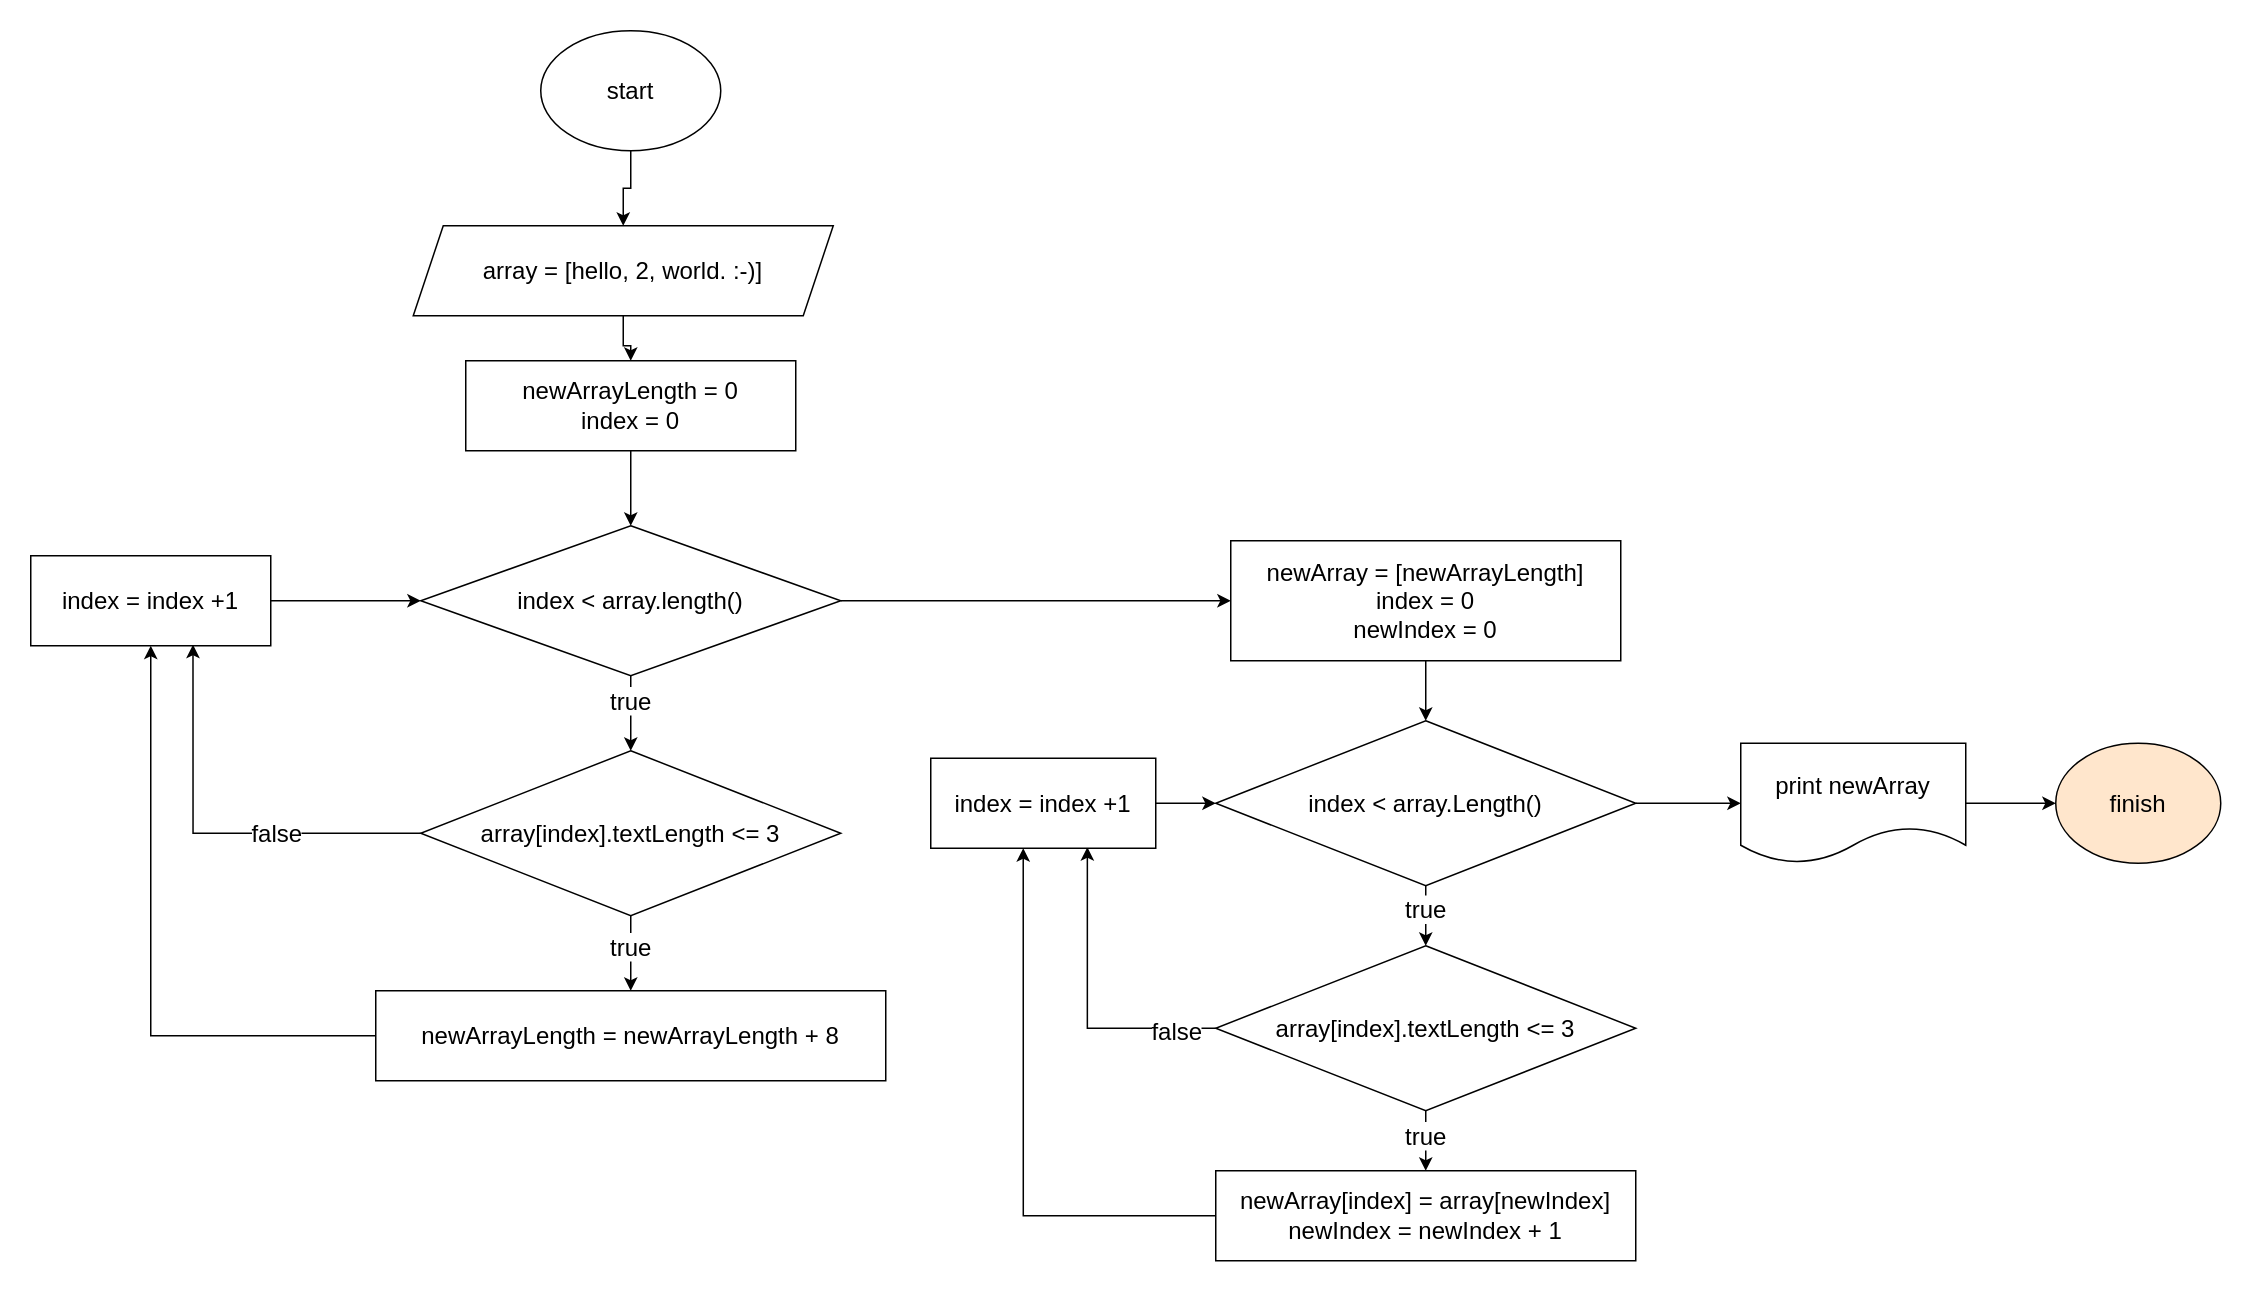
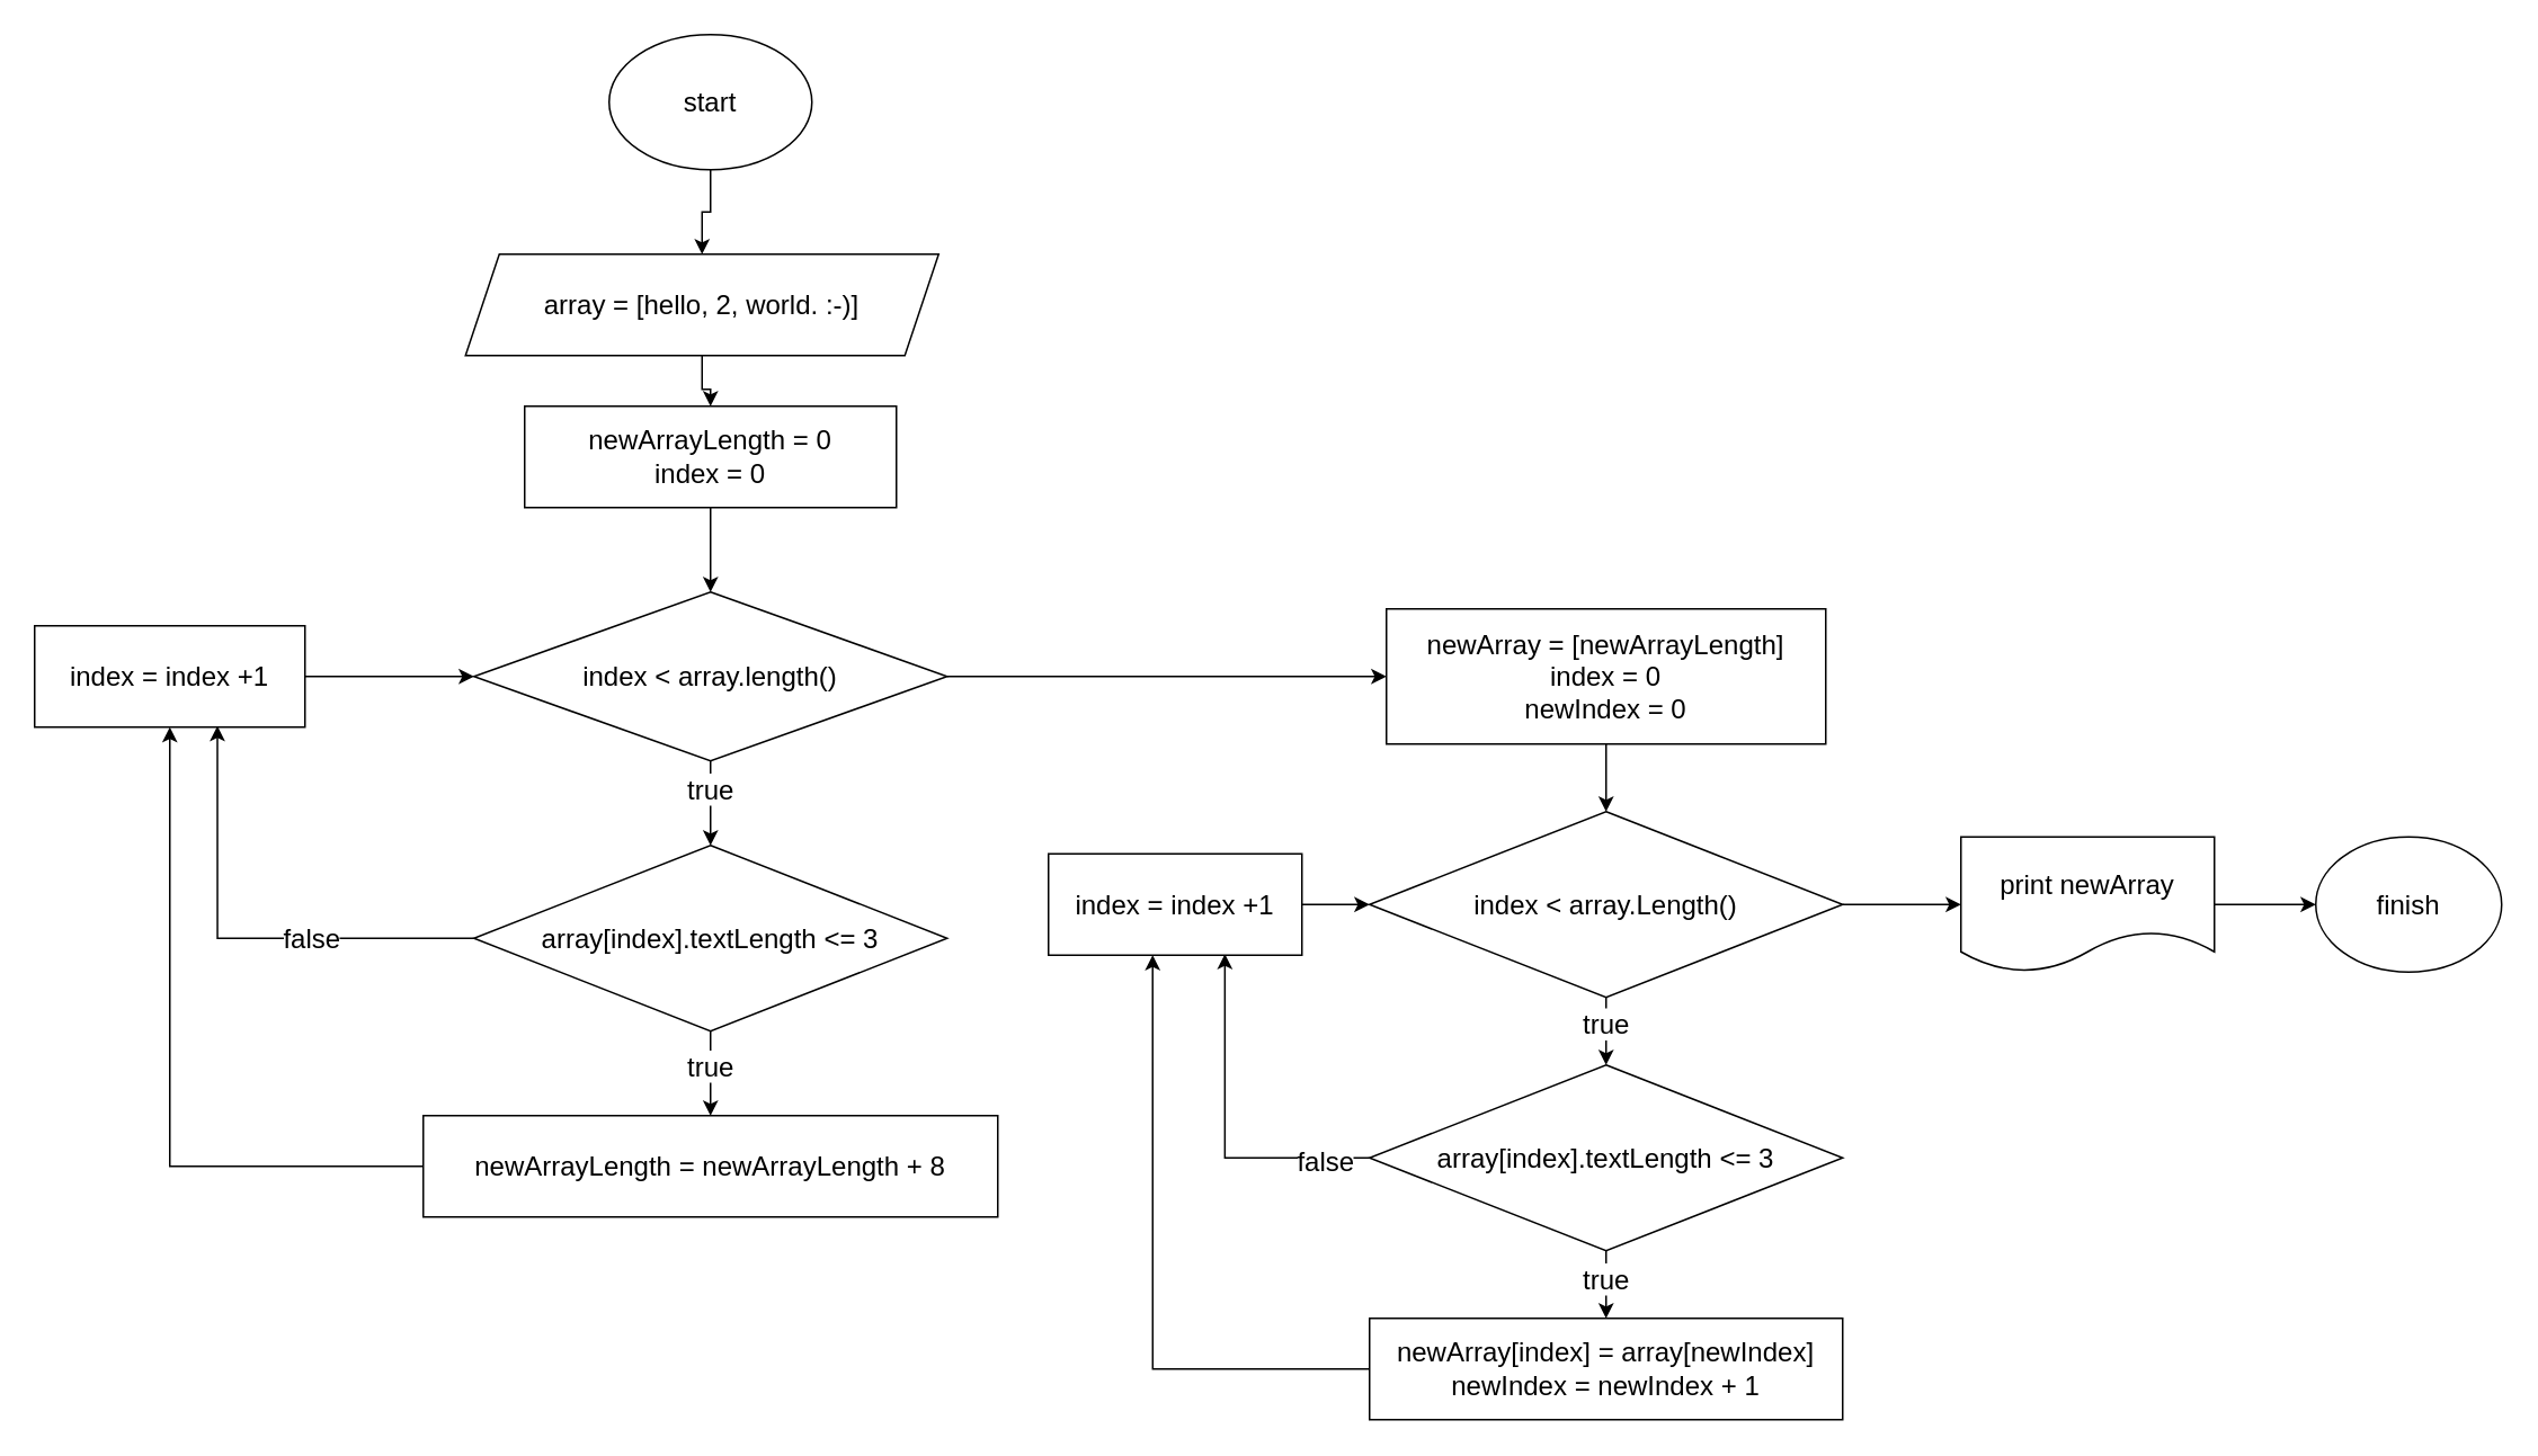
- <mxCell id="38" value="finish" style="ellipse;whiteSpace=wrap;html=1;fontSize=16;rounded=0;fillColor=#ffe6cc;" parent="1" vertex="1"><mxGeometry x="1370" y="495" width="110" height="80" as="geometry" /></mxCell>
+ <mxCell id="38" value="finish" style="ellipse;whiteSpace=wrap;html=1;fontSize=16;rounded=0;" parent="1" vertex="1"><mxGeometry x="1370" y="495" width="110" height="80" as="geometry" /></mxCell>
